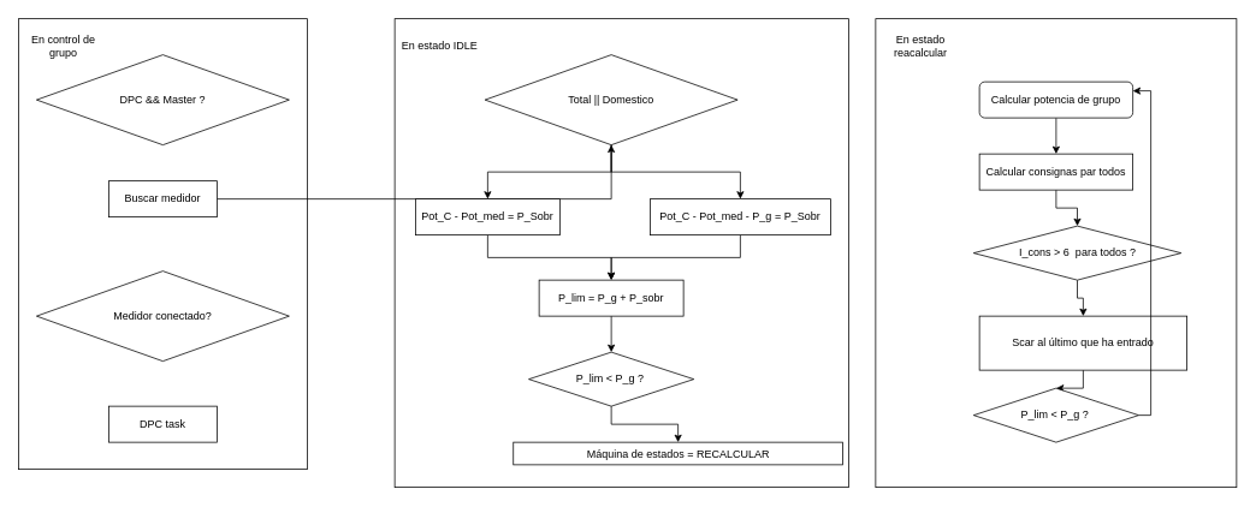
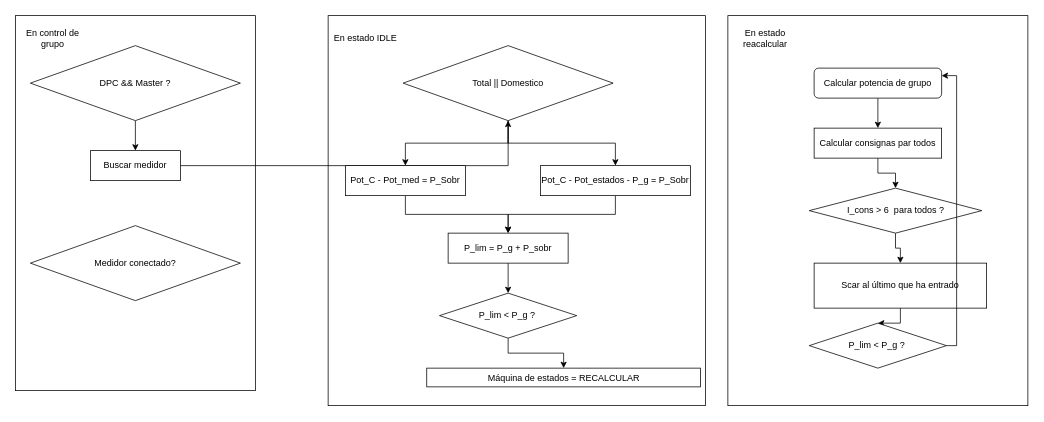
+ <mxCell id="4" value="" style="edgeStyle=orthogonalEdgeStyle;rounded=0;orthogonalLoop=1;jettySize=auto;html=1;" edge="1" parent="1" source="5" target="7"><mxGeometry relative="1" as="geometry" /></mxCell>
- <mxCell id="16" value="Pot_C - Pot_med - P_g = P_Sobr" style="rounded=0;whiteSpace=wrap;html=1;" vertex="1" parent="1"><mxGeometry x="720" y="220" width="200" height="40" as="geometry" /></mxCell>
+ <mxCell id="16" value="Pot_C - Pot_estados - P_g = P_Sobr" style="rounded=0;whiteSpace=wrap;html=1;" vertex="1" parent="1"><mxGeometry x="720" y="220" width="200" height="40" as="geometry" /></mxCell>
- <mxCell id="9" value="DPC task" style="rounded=0;whiteSpace=wrap;html=1;" vertex="1" parent="1"><mxGeometry x="120" y="450" width="120" height="40" as="geometry" /></mxCell>
